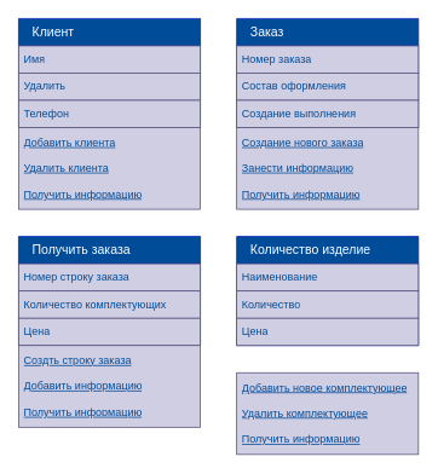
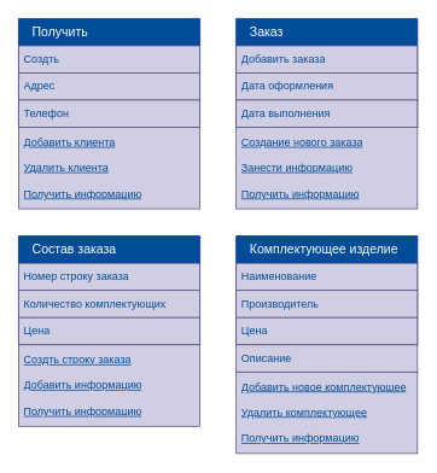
- <mxCell id="2" value="&amp;nbsp; &amp;nbsp; &lt;font style=&quot;font-size: 14px;&quot;&gt;Клиент&lt;/font&gt;" style="swimlane;fontStyle=0;childLayout=stackLayout;horizontal=1;startSize=30;horizontalStack=0;resizeParent=1;resizeParentMax=0;resizeLast=0;collapsible=1;marginBottom=0;whiteSpace=wrap;html=1;fillColor=#004C99;fontColor=#ffffff;strokeColor=#001DBC;align=left;" vertex="1" parent="1"><mxGeometry x="20" y="20" width="200" height="120" as="geometry"><mxRectangle x="170" y="60" width="80" height="30" as="alternateBounds" /></mxGeometry></mxCell>
+ <mxCell id="2" value="&amp;nbsp; &amp;nbsp; &lt;font style=&quot;font-size: 14px;&quot;&gt;Получить&lt;/font&gt;" style="swimlane;fontStyle=0;childLayout=stackLayout;horizontal=1;startSize=30;horizontalStack=0;resizeParent=1;resizeParentMax=0;resizeLast=0;collapsible=1;marginBottom=0;whiteSpace=wrap;html=1;fillColor=#004C99;fontColor=#ffffff;strokeColor=#001DBC;align=left;" vertex="1" parent="1"><mxGeometry x="20" y="20" width="200" height="120" as="geometry"><mxRectangle x="170" y="60" width="80" height="30" as="alternateBounds" /></mxGeometry></mxCell>
- <mxCell id="3" value="&lt;font color=&quot;#004c99&quot;&gt;Имя&lt;/font&gt;" style="text;strokeColor=#56517e;fillColor=#d0cee2;align=left;verticalAlign=middle;spacingLeft=4;spacingRight=4;overflow=hidden;points=[[0,0.5],[1,0.5]];portConstraint=eastwest;rotatable=0;whiteSpace=wrap;html=1;" vertex="1" parent="2"><mxGeometry y="30" width="200" height="30" as="geometry" /></mxCell>
+ <mxCell id="3" value="&lt;font color=&quot;#004c99&quot;&gt;Создть&lt;/font&gt;" style="text;strokeColor=#56517e;fillColor=#d0cee2;align=left;verticalAlign=middle;spacingLeft=4;spacingRight=4;overflow=hidden;points=[[0,0.5],[1,0.5]];portConstraint=eastwest;rotatable=0;whiteSpace=wrap;html=1;" vertex="1" parent="2"><mxGeometry y="30" width="200" height="30" as="geometry" /></mxCell>
- <mxCell id="8" value="&lt;font color=&quot;#004c99&quot;&gt;Номер заказа&lt;/font&gt;" style="text;strokeColor=#56517e;fillColor=#d0cee2;align=left;verticalAlign=middle;spacingLeft=4;spacingRight=4;overflow=hidden;points=[[0,0.5],[1,0.5]];portConstraint=eastwest;rotatable=0;whiteSpace=wrap;html=1;" vertex="1" parent="7"><mxGeometry y="30" width="200" height="30" as="geometry" /></mxCell>
+ <mxCell id="8" value="&lt;font color=&quot;#004c99&quot;&gt;Добавить заказа&lt;/font&gt;" style="text;strokeColor=#56517e;fillColor=#d0cee2;align=left;verticalAlign=middle;spacingLeft=4;spacingRight=4;overflow=hidden;points=[[0,0.5],[1,0.5]];portConstraint=eastwest;rotatable=0;whiteSpace=wrap;html=1;" vertex="1" parent="7"><mxGeometry y="30" width="200" height="30" as="geometry" /></mxCell>
- <mxCell id="4" value="&lt;font color=&quot;#004c99&quot;&gt;Удалить&lt;/font&gt;" style="text;strokeColor=#56517e;fillColor=#d0cee2;align=left;verticalAlign=middle;spacingLeft=4;spacingRight=4;overflow=hidden;points=[[0,0.5],[1,0.5]];portConstraint=eastwest;rotatable=0;whiteSpace=wrap;html=1;" vertex="1" parent="2"><mxGeometry y="60" width="200" height="30" as="geometry" /></mxCell>
+ <mxCell id="4" value="&lt;font color=&quot;#004c99&quot;&gt;Адрес&lt;/font&gt;" style="text;strokeColor=#56517e;fillColor=#d0cee2;align=left;verticalAlign=middle;spacingLeft=4;spacingRight=4;overflow=hidden;points=[[0,0.5],[1,0.5]];portConstraint=eastwest;rotatable=0;whiteSpace=wrap;html=1;" vertex="1" parent="2"><mxGeometry y="60" width="200" height="30" as="geometry" /></mxCell>
- <mxCell id="9" value="&lt;font color=&quot;#004c99&quot;&gt;Состав оформления&lt;/font&gt;" style="text;strokeColor=#56517e;fillColor=#d0cee2;align=left;verticalAlign=middle;spacingLeft=4;spacingRight=4;overflow=hidden;points=[[0,0.5],[1,0.5]];portConstraint=eastwest;rotatable=0;whiteSpace=wrap;html=1;" vertex="1" parent="7"><mxGeometry y="60" width="200" height="30" as="geometry" /></mxCell>
+ <mxCell id="9" value="&lt;font color=&quot;#004c99&quot;&gt;Дата оформления&lt;/font&gt;" style="text;strokeColor=#56517e;fillColor=#d0cee2;align=left;verticalAlign=middle;spacingLeft=4;spacingRight=4;overflow=hidden;points=[[0,0.5],[1,0.5]];portConstraint=eastwest;rotatable=0;whiteSpace=wrap;html=1;" vertex="1" parent="7"><mxGeometry y="60" width="200" height="30" as="geometry" /></mxCell>
- <mxCell id="10" value="&lt;font color=&quot;#004c99&quot;&gt;Создание выполнения&lt;/font&gt;" style="text;strokeColor=#56517e;fillColor=#d0cee2;align=left;verticalAlign=middle;spacingLeft=4;spacingRight=4;overflow=hidden;points=[[0,0.5],[1,0.5]];portConstraint=eastwest;rotatable=0;whiteSpace=wrap;html=1;" vertex="1" parent="7"><mxGeometry y="90" width="200" height="30" as="geometry" /></mxCell>
+ <mxCell id="10" value="&lt;font color=&quot;#004c99&quot;&gt;Дата выполнения&lt;/font&gt;" style="text;strokeColor=#56517e;fillColor=#d0cee2;align=left;verticalAlign=middle;spacingLeft=4;spacingRight=4;overflow=hidden;points=[[0,0.5],[1,0.5]];portConstraint=eastwest;rotatable=0;whiteSpace=wrap;html=1;" vertex="1" parent="7"><mxGeometry y="90" width="200" height="30" as="geometry" /></mxCell>
- <mxCell id="12" value="&amp;nbsp; &amp;nbsp; &lt;font style=&quot;font-size: 14px;&quot;&gt;Получить заказа&lt;/font&gt;" style="swimlane;fontStyle=0;childLayout=stackLayout;horizontal=1;startSize=30;horizontalStack=0;resizeParent=1;resizeParentMax=0;resizeLast=0;collapsible=1;marginBottom=0;whiteSpace=wrap;html=1;fillColor=#004C99;fontColor=#ffffff;strokeColor=#001DBC;align=left;" vertex="1" parent="1"><mxGeometry x="20" y="260" width="200" height="120" as="geometry"><mxRectangle x="170" y="60" width="80" height="30" as="alternateBounds" /></mxGeometry></mxCell>
+ <mxCell id="12" value="&amp;nbsp; &amp;nbsp; &lt;font style=&quot;font-size: 14px;&quot;&gt;Состав заказа&lt;/font&gt;" style="swimlane;fontStyle=0;childLayout=stackLayout;horizontal=1;startSize=30;horizontalStack=0;resizeParent=1;resizeParentMax=0;resizeLast=0;collapsible=1;marginBottom=0;whiteSpace=wrap;html=1;fillColor=#004C99;fontColor=#ffffff;strokeColor=#001DBC;align=left;" vertex="1" parent="1"><mxGeometry x="20" y="260" width="200" height="120" as="geometry"><mxRectangle x="170" y="60" width="80" height="30" as="alternateBounds" /></mxGeometry></mxCell>
- <mxCell id="17" value="&amp;nbsp; &amp;nbsp; &lt;font style=&quot;font-size: 14px;&quot;&gt;Количество изделие&lt;/font&gt;" style="swimlane;fontStyle=0;childLayout=stackLayout;horizontal=1;startSize=30;horizontalStack=0;resizeParent=1;resizeParentMax=0;resizeLast=0;collapsible=1;marginBottom=0;whiteSpace=wrap;html=1;fillColor=#004C99;fontColor=#ffffff;strokeColor=#001DBC;align=left;" vertex="1" parent="1"><mxGeometry x="260" y="260" width="200" height="120" as="geometry"><mxRectangle x="170" y="60" width="80" height="30" as="alternateBounds" /></mxGeometry></mxCell>
+ <mxCell id="17" value="&amp;nbsp; &amp;nbsp; &lt;font style=&quot;font-size: 14px;&quot;&gt;Комплектующее изделие&lt;/font&gt;" style="swimlane;fontStyle=0;childLayout=stackLayout;horizontal=1;startSize=30;horizontalStack=0;resizeParent=1;resizeParentMax=0;resizeLast=0;collapsible=1;marginBottom=0;whiteSpace=wrap;html=1;fillColor=#004C99;fontColor=#ffffff;strokeColor=#001DBC;align=left;" vertex="1" parent="1"><mxGeometry x="260" y="260" width="200" height="120" as="geometry"><mxRectangle x="170" y="60" width="80" height="30" as="alternateBounds" /></mxGeometry></mxCell>
- <mxCell id="19" value="&lt;font color=&quot;#004c99&quot;&gt;Количество&lt;/font&gt;" style="text;strokeColor=#56517e;fillColor=#d0cee2;align=left;verticalAlign=middle;spacingLeft=4;spacingRight=4;overflow=hidden;points=[[0,0.5],[1,0.5]];portConstraint=eastwest;rotatable=0;whiteSpace=wrap;html=1;" vertex="1" parent="17"><mxGeometry y="60" width="200" height="30" as="geometry" /></mxCell>
+ <mxCell id="19" value="&lt;font color=&quot;#004c99&quot;&gt;Производитель&lt;/font&gt;" style="text;strokeColor=#56517e;fillColor=#d0cee2;align=left;verticalAlign=middle;spacingLeft=4;spacingRight=4;overflow=hidden;points=[[0,0.5],[1,0.5]];portConstraint=eastwest;rotatable=0;whiteSpace=wrap;html=1;" vertex="1" parent="17"><mxGeometry y="60" width="200" height="30" as="geometry" /></mxCell>
+ <mxCell id="22" value="&lt;font color=&quot;#004c99&quot;&gt;Описание&lt;/font&gt;" style="text;strokeColor=#56517e;fillColor=#d0cee2;align=left;verticalAlign=middle;spacingLeft=4;spacingRight=4;overflow=hidden;points=[[0,0.5],[1,0.5]];portConstraint=eastwest;rotatable=0;whiteSpace=wrap;html=1;" vertex="1" parent="1"><mxGeometry x="260" y="380" width="200" height="30" as="geometry" /></mxCell>
